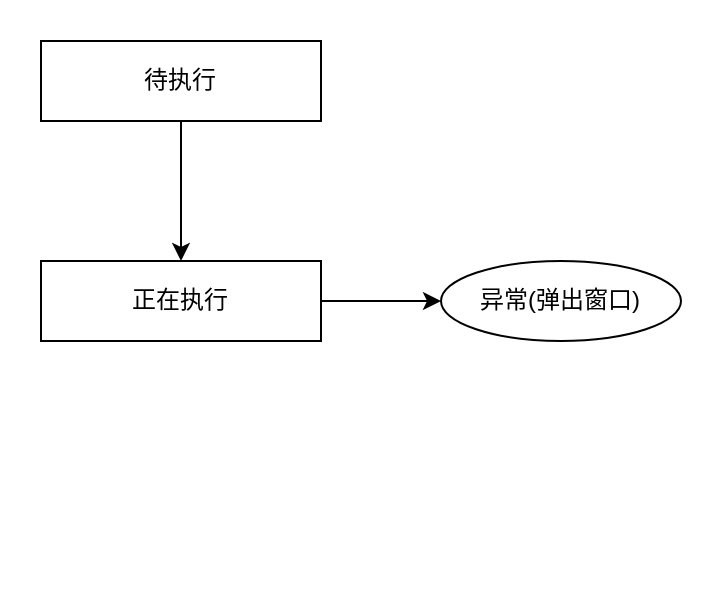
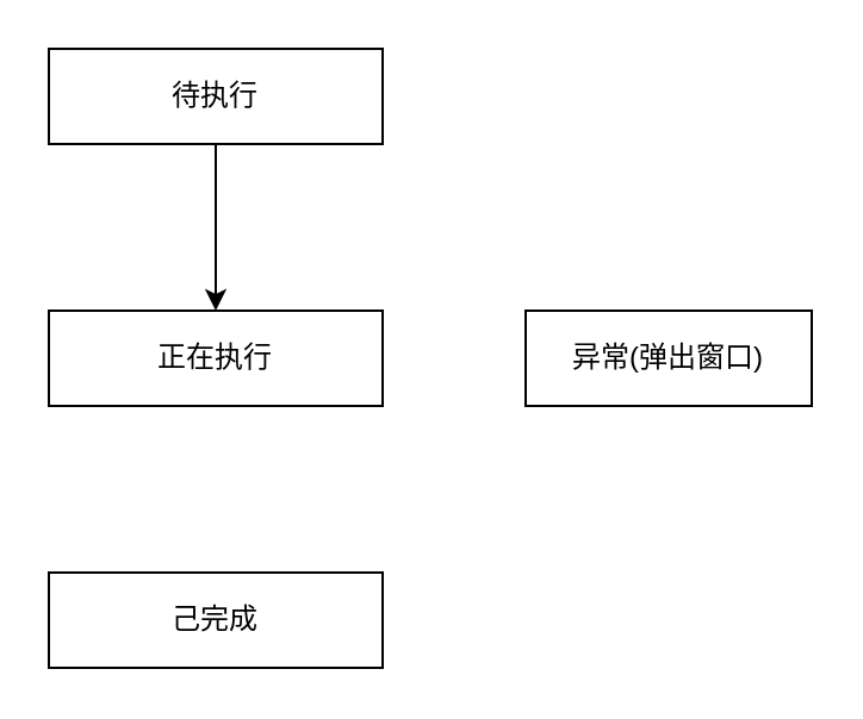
- <mxCell id="4" value="" style="edgeStyle=orthogonalEdgeStyle;rounded=0;orthogonalLoop=1;jettySize=auto;html=1;" edge="1" parent="1" source="5" target="6"><mxGeometry relative="1" as="geometry" /></mxCell>
- <mxCell id="6" value="异常(弹出窗口)" style="ellipse;whiteSpace=wrap;html=1;" vertex="1" parent="1"><mxGeometry x="220" y="130" width="120" height="40" as="geometry" /></mxCell>
+ <mxCell id="6" value="异常(弹出窗口)" style="rounded=0;whiteSpace=wrap;html=1;" vertex="1" parent="1"><mxGeometry x="220" y="130" width="120" height="40" as="geometry" /></mxCell>
+ <mxCell id="7" value="己完成" style="rounded=0;whiteSpace=wrap;html=1;" vertex="1" parent="1"><mxGeometry x="20" y="240" width="140" height="40" as="geometry" /></mxCell>
